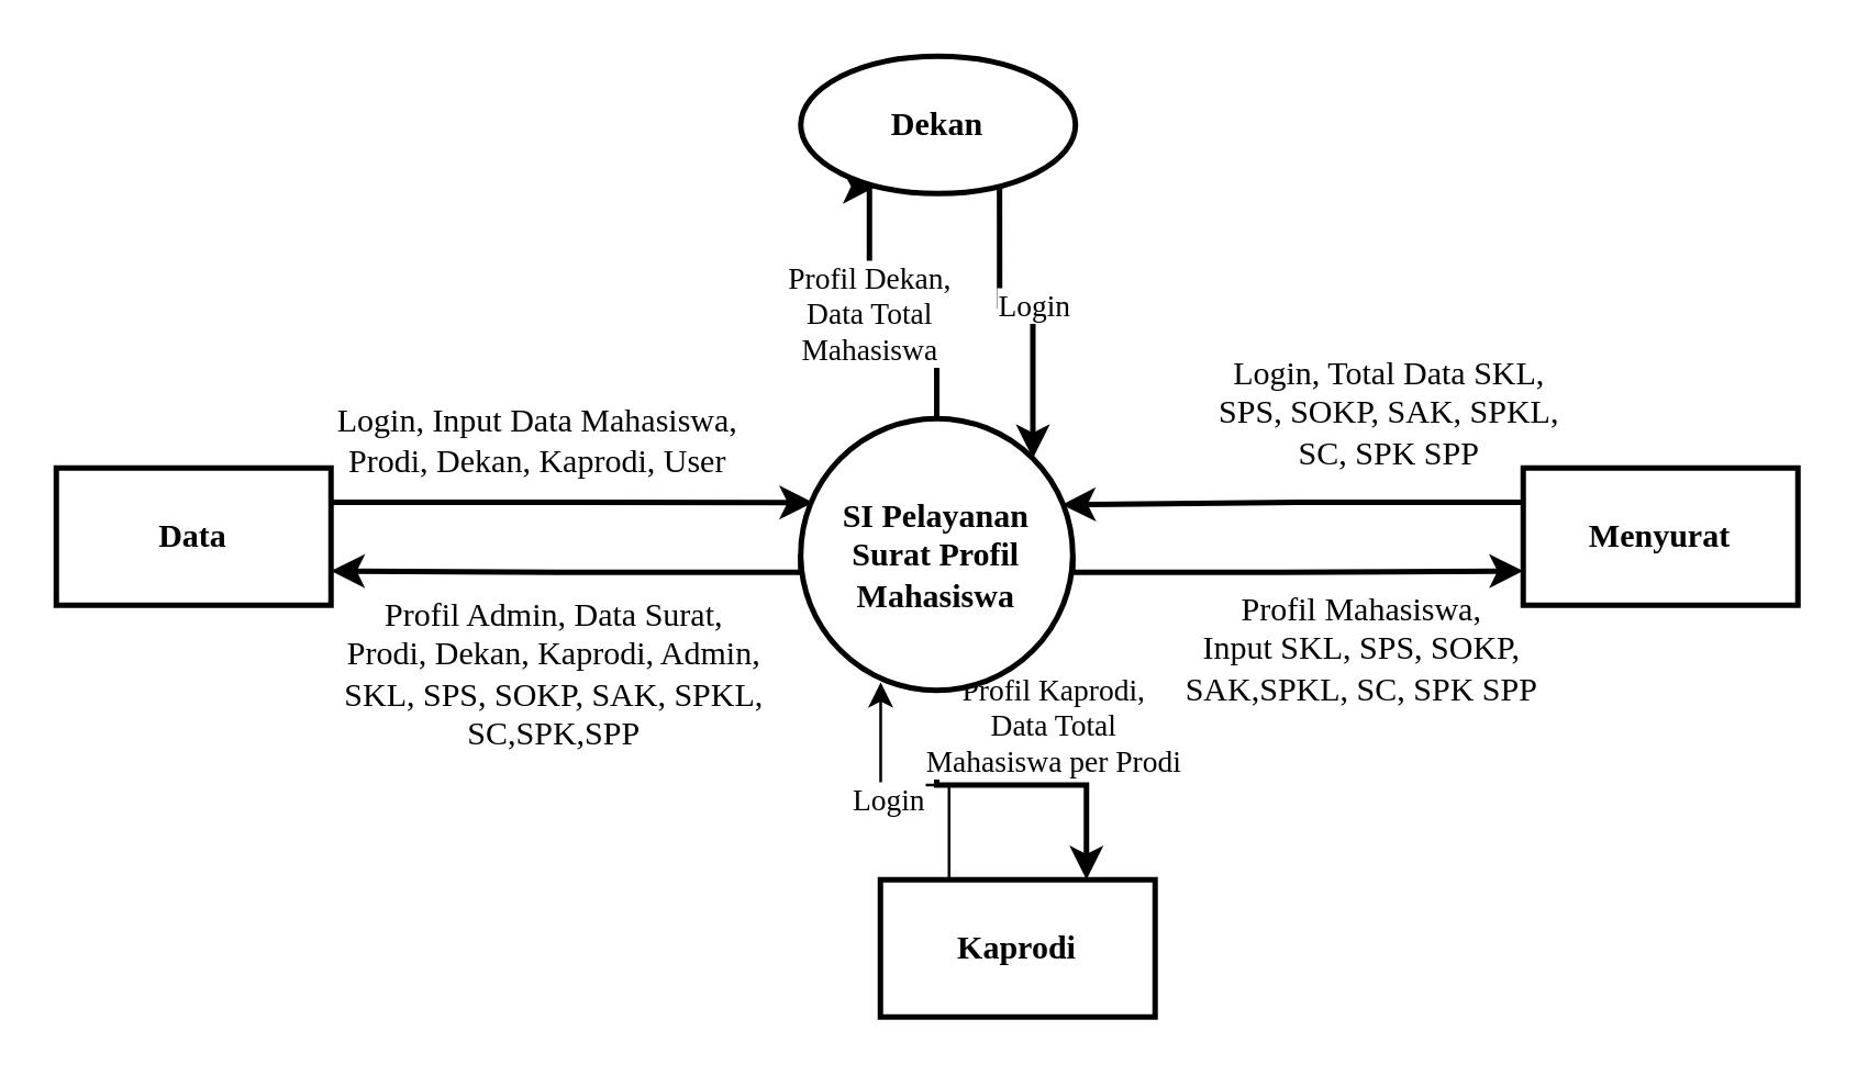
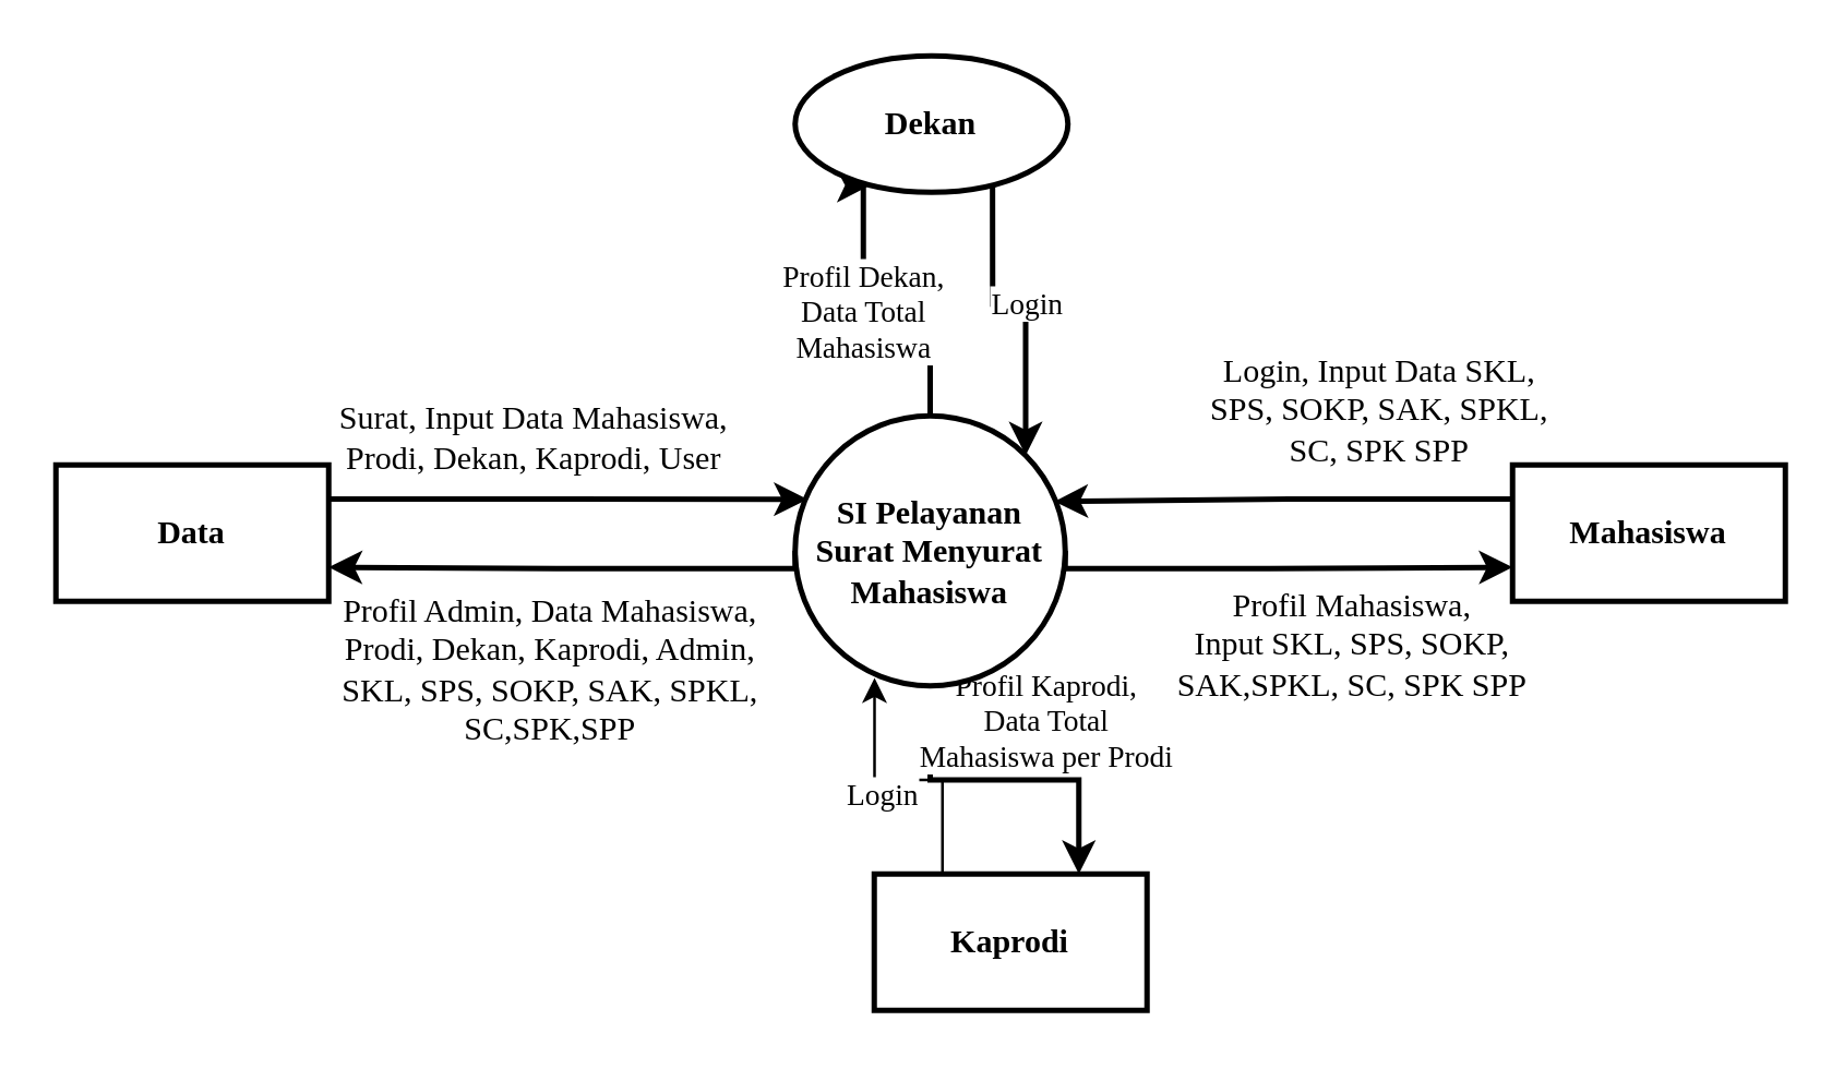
- <mxCell id="13" value="Login, Total Data SKL, &lt;br&gt;SPS, SOKP,&amp;nbsp;&lt;span style=&quot;&quot;&gt;SAK, SPKL, &lt;br&gt;SC, SPK SPP&lt;/span&gt;&lt;span style=&quot;&quot;&gt;&lt;br&gt;&lt;/span&gt;" style="text;html=1;align=center;verticalAlign=middle;resizable=0;points=[];autosize=1;strokeColor=none;fillColor=none;fontStyle=0;fontFamily=Times New Roman;" parent="1" vertex="1"><mxGeometry x="430" y="120" width="150" height="60" as="geometry" /></mxCell>
+ <mxCell id="13" value="Login, Input Data SKL, &lt;br&gt;SPS, SOKP,&amp;nbsp;&lt;span style=&quot;&quot;&gt;SAK, SPKL, &lt;br&gt;SC, SPK SPP&lt;/span&gt;&lt;span style=&quot;&quot;&gt;&lt;br&gt;&lt;/span&gt;" style="text;html=1;align=center;verticalAlign=middle;resizable=0;points=[];autosize=1;strokeColor=none;fillColor=none;fontStyle=0;fontFamily=Times New Roman;" parent="1" vertex="1"><mxGeometry x="430" y="120" width="150" height="60" as="geometry" /></mxCell>
- <mxCell id="11" value="Login, Input Data Mahasiswa, &lt;br&gt;Prodi, Dekan, Kaprodi, User" style="text;html=1;align=center;verticalAlign=middle;resizable=0;points=[];autosize=1;strokeColor=none;fillColor=none;fontStyle=0;fontFamily=Times New Roman;" parent="1" vertex="1"><mxGeometry x="110" y="140" width="170" height="40" as="geometry" /></mxCell>
+ <mxCell id="11" value="Surat, Input Data Mahasiswa, &lt;br&gt;Prodi, Dekan, Kaprodi, User" style="text;html=1;align=center;verticalAlign=middle;resizable=0;points=[];autosize=1;strokeColor=none;fillColor=none;fontStyle=0;fontFamily=Times New Roman;" parent="1" vertex="1"><mxGeometry x="110" y="140" width="170" height="40" as="geometry" /></mxCell>
- <mxCell id="5" value="Menyurat" style="rounded=0;whiteSpace=wrap;html=1;fontStyle=1;strokeWidth=2;fontFamily=Times New Roman;" parent="1" vertex="1"><mxGeometry x="554" y="170" width="100" height="50" as="geometry" /></mxCell>
+ <mxCell id="5" value="Mahasiswa" style="rounded=0;whiteSpace=wrap;html=1;fontStyle=1;strokeWidth=2;fontFamily=Times New Roman;" parent="1" vertex="1"><mxGeometry x="554" y="170" width="100" height="50" as="geometry" /></mxCell>
- <mxCell id="10" value="SI Pelayanan Surat Profil Mahasiswa" style="ellipse;whiteSpace=wrap;html=1;aspect=fixed;strokeWidth=2;fontStyle=1;fontFamily=Times New Roman;" parent="1" vertex="1"><mxGeometry x="291" y="152" width="99" height="99" as="geometry" /></mxCell>
+ <mxCell id="10" value="SI Pelayanan Surat Menyurat Mahasiswa" style="ellipse;whiteSpace=wrap;html=1;aspect=fixed;strokeWidth=2;fontStyle=1;fontFamily=Times New Roman;" parent="1" vertex="1"><mxGeometry x="291" y="152" width="99" height="99" as="geometry" /></mxCell>
- <mxCell id="12" value="Profil Admin, Data Surat, &lt;br&gt;Prodi, Dekan, Kaprodi, Admin,&lt;br&gt;SKL, SPS, SOKP, SAK&lt;span style=&quot;&quot;&gt;, SPKL,&lt;br&gt;SC,SPK,SPP&lt;/span&gt;" style="text;html=1;align=center;verticalAlign=middle;resizable=0;points=[];autosize=1;strokeColor=none;fillColor=none;fontStyle=0;fontFamily=Times New Roman;" parent="1" vertex="1"><mxGeometry x="111" y="210" width="180" height="70" as="geometry" /></mxCell>
+ <mxCell id="12" value="Profil Admin, Data Mahasiswa, &lt;br&gt;Prodi, Dekan, Kaprodi, Admin,&lt;br&gt;SKL, SPS, SOKP, SAK&lt;span style=&quot;&quot;&gt;, SPKL,&lt;br&gt;SC,SPK,SPP&lt;/span&gt;" style="text;html=1;align=center;verticalAlign=middle;resizable=0;points=[];autosize=1;strokeColor=none;fillColor=none;fontStyle=0;fontFamily=Times New Roman;" parent="1" vertex="1"><mxGeometry x="111" y="210" width="180" height="70" as="geometry" /></mxCell>
